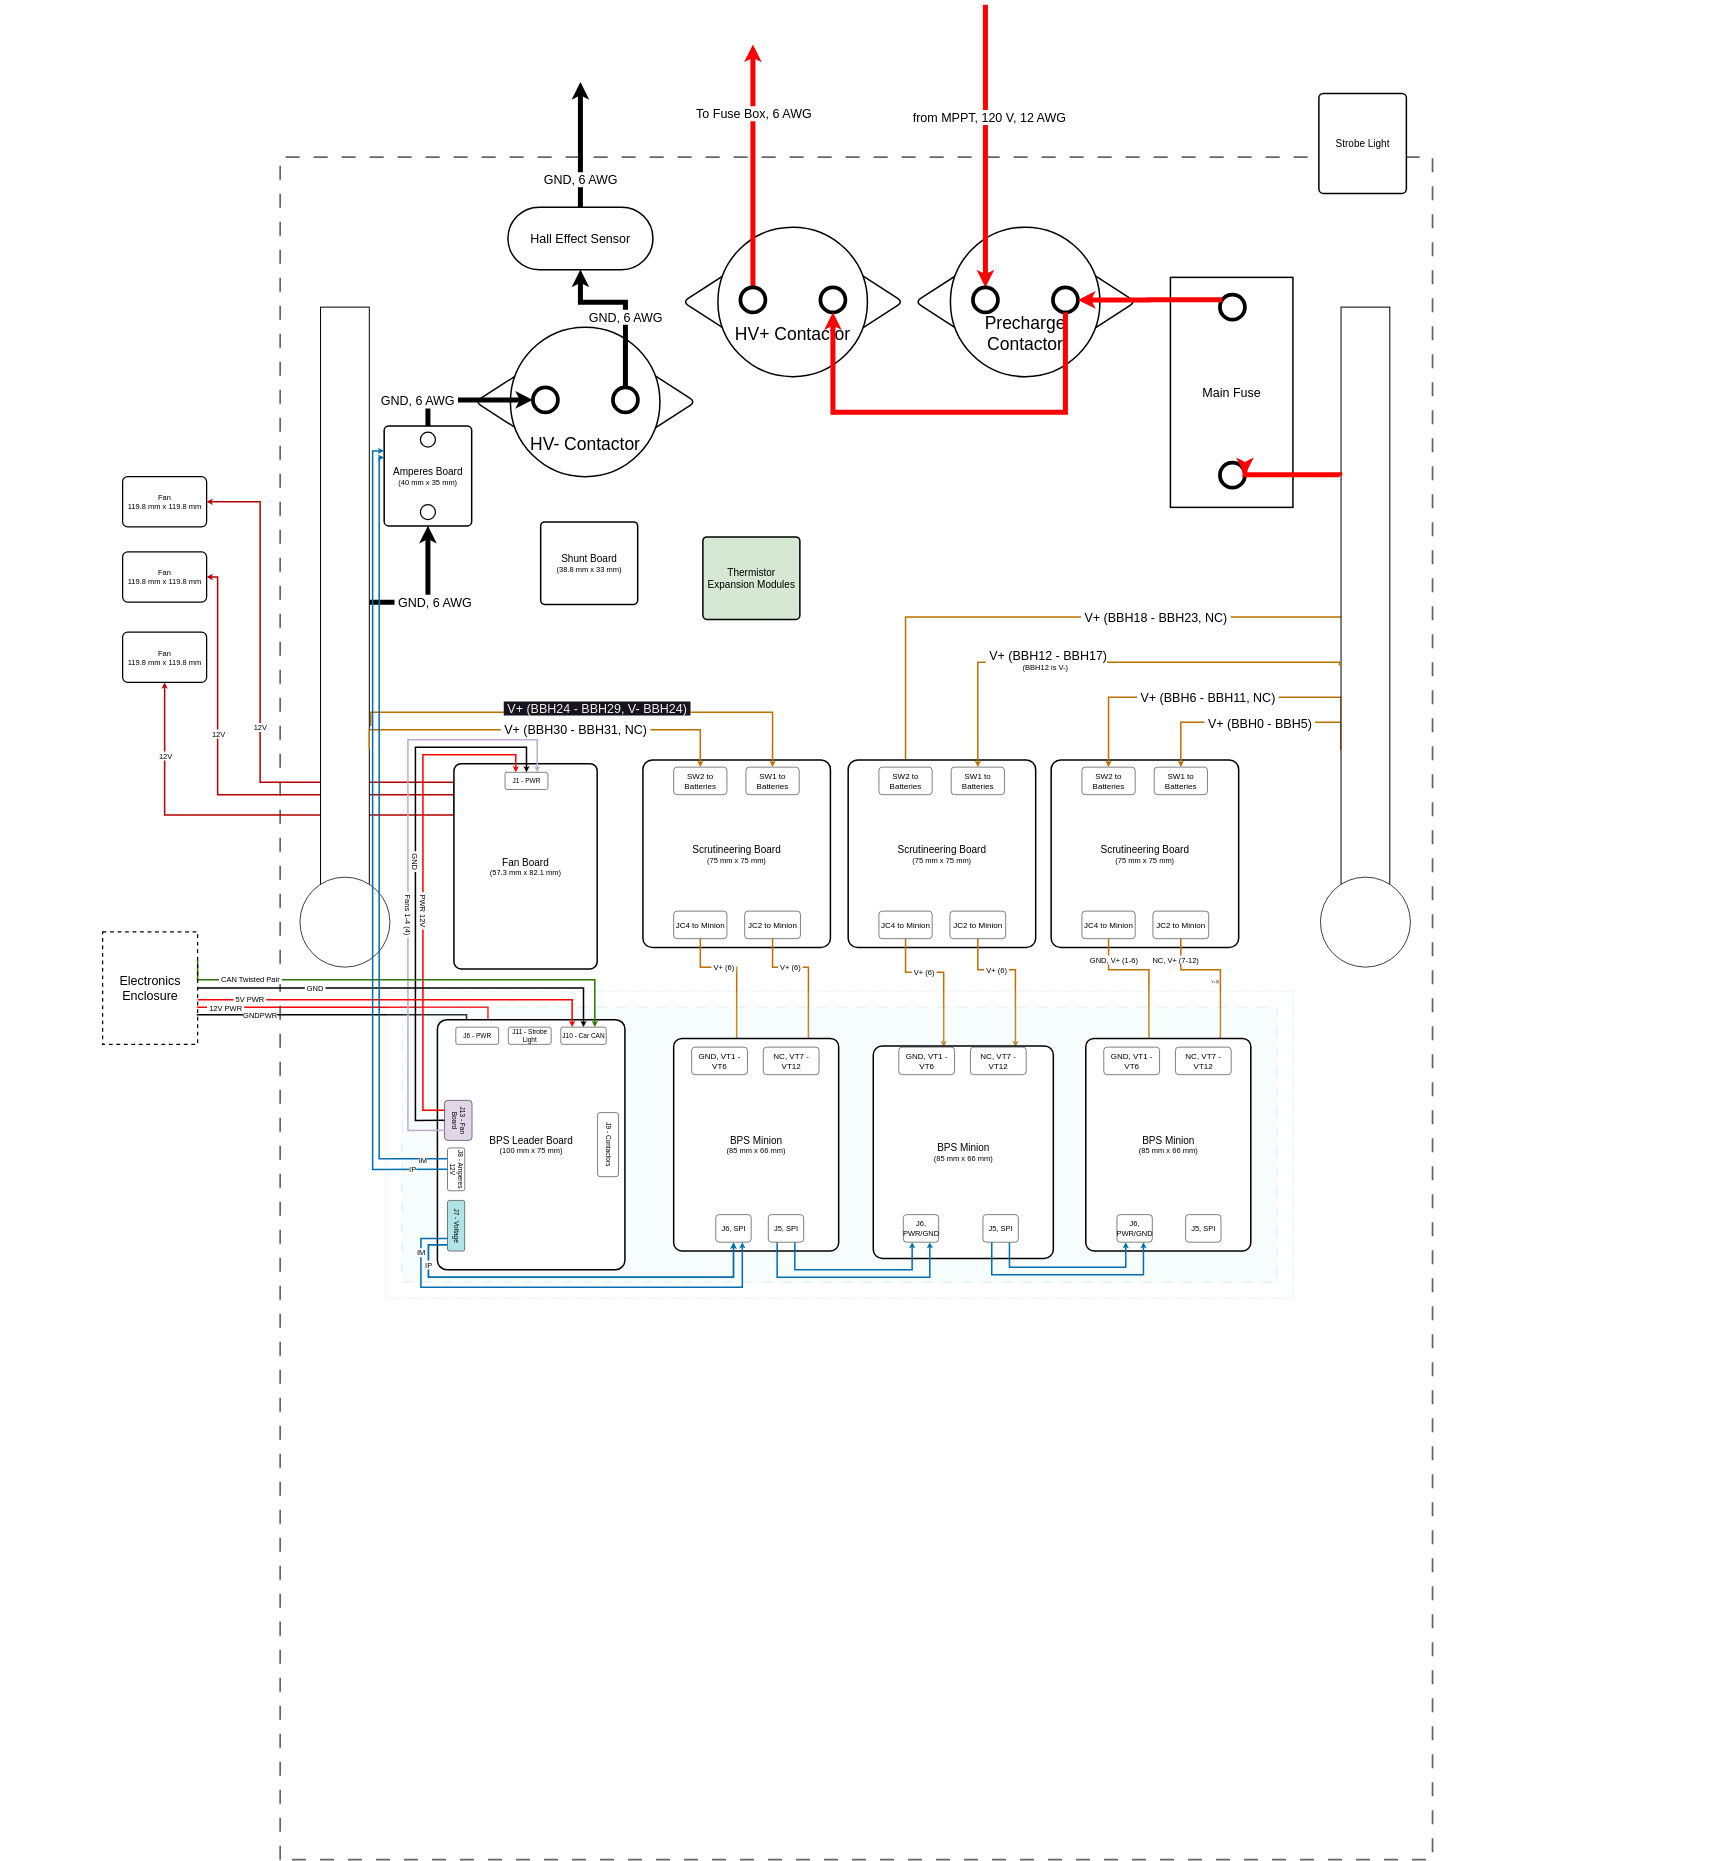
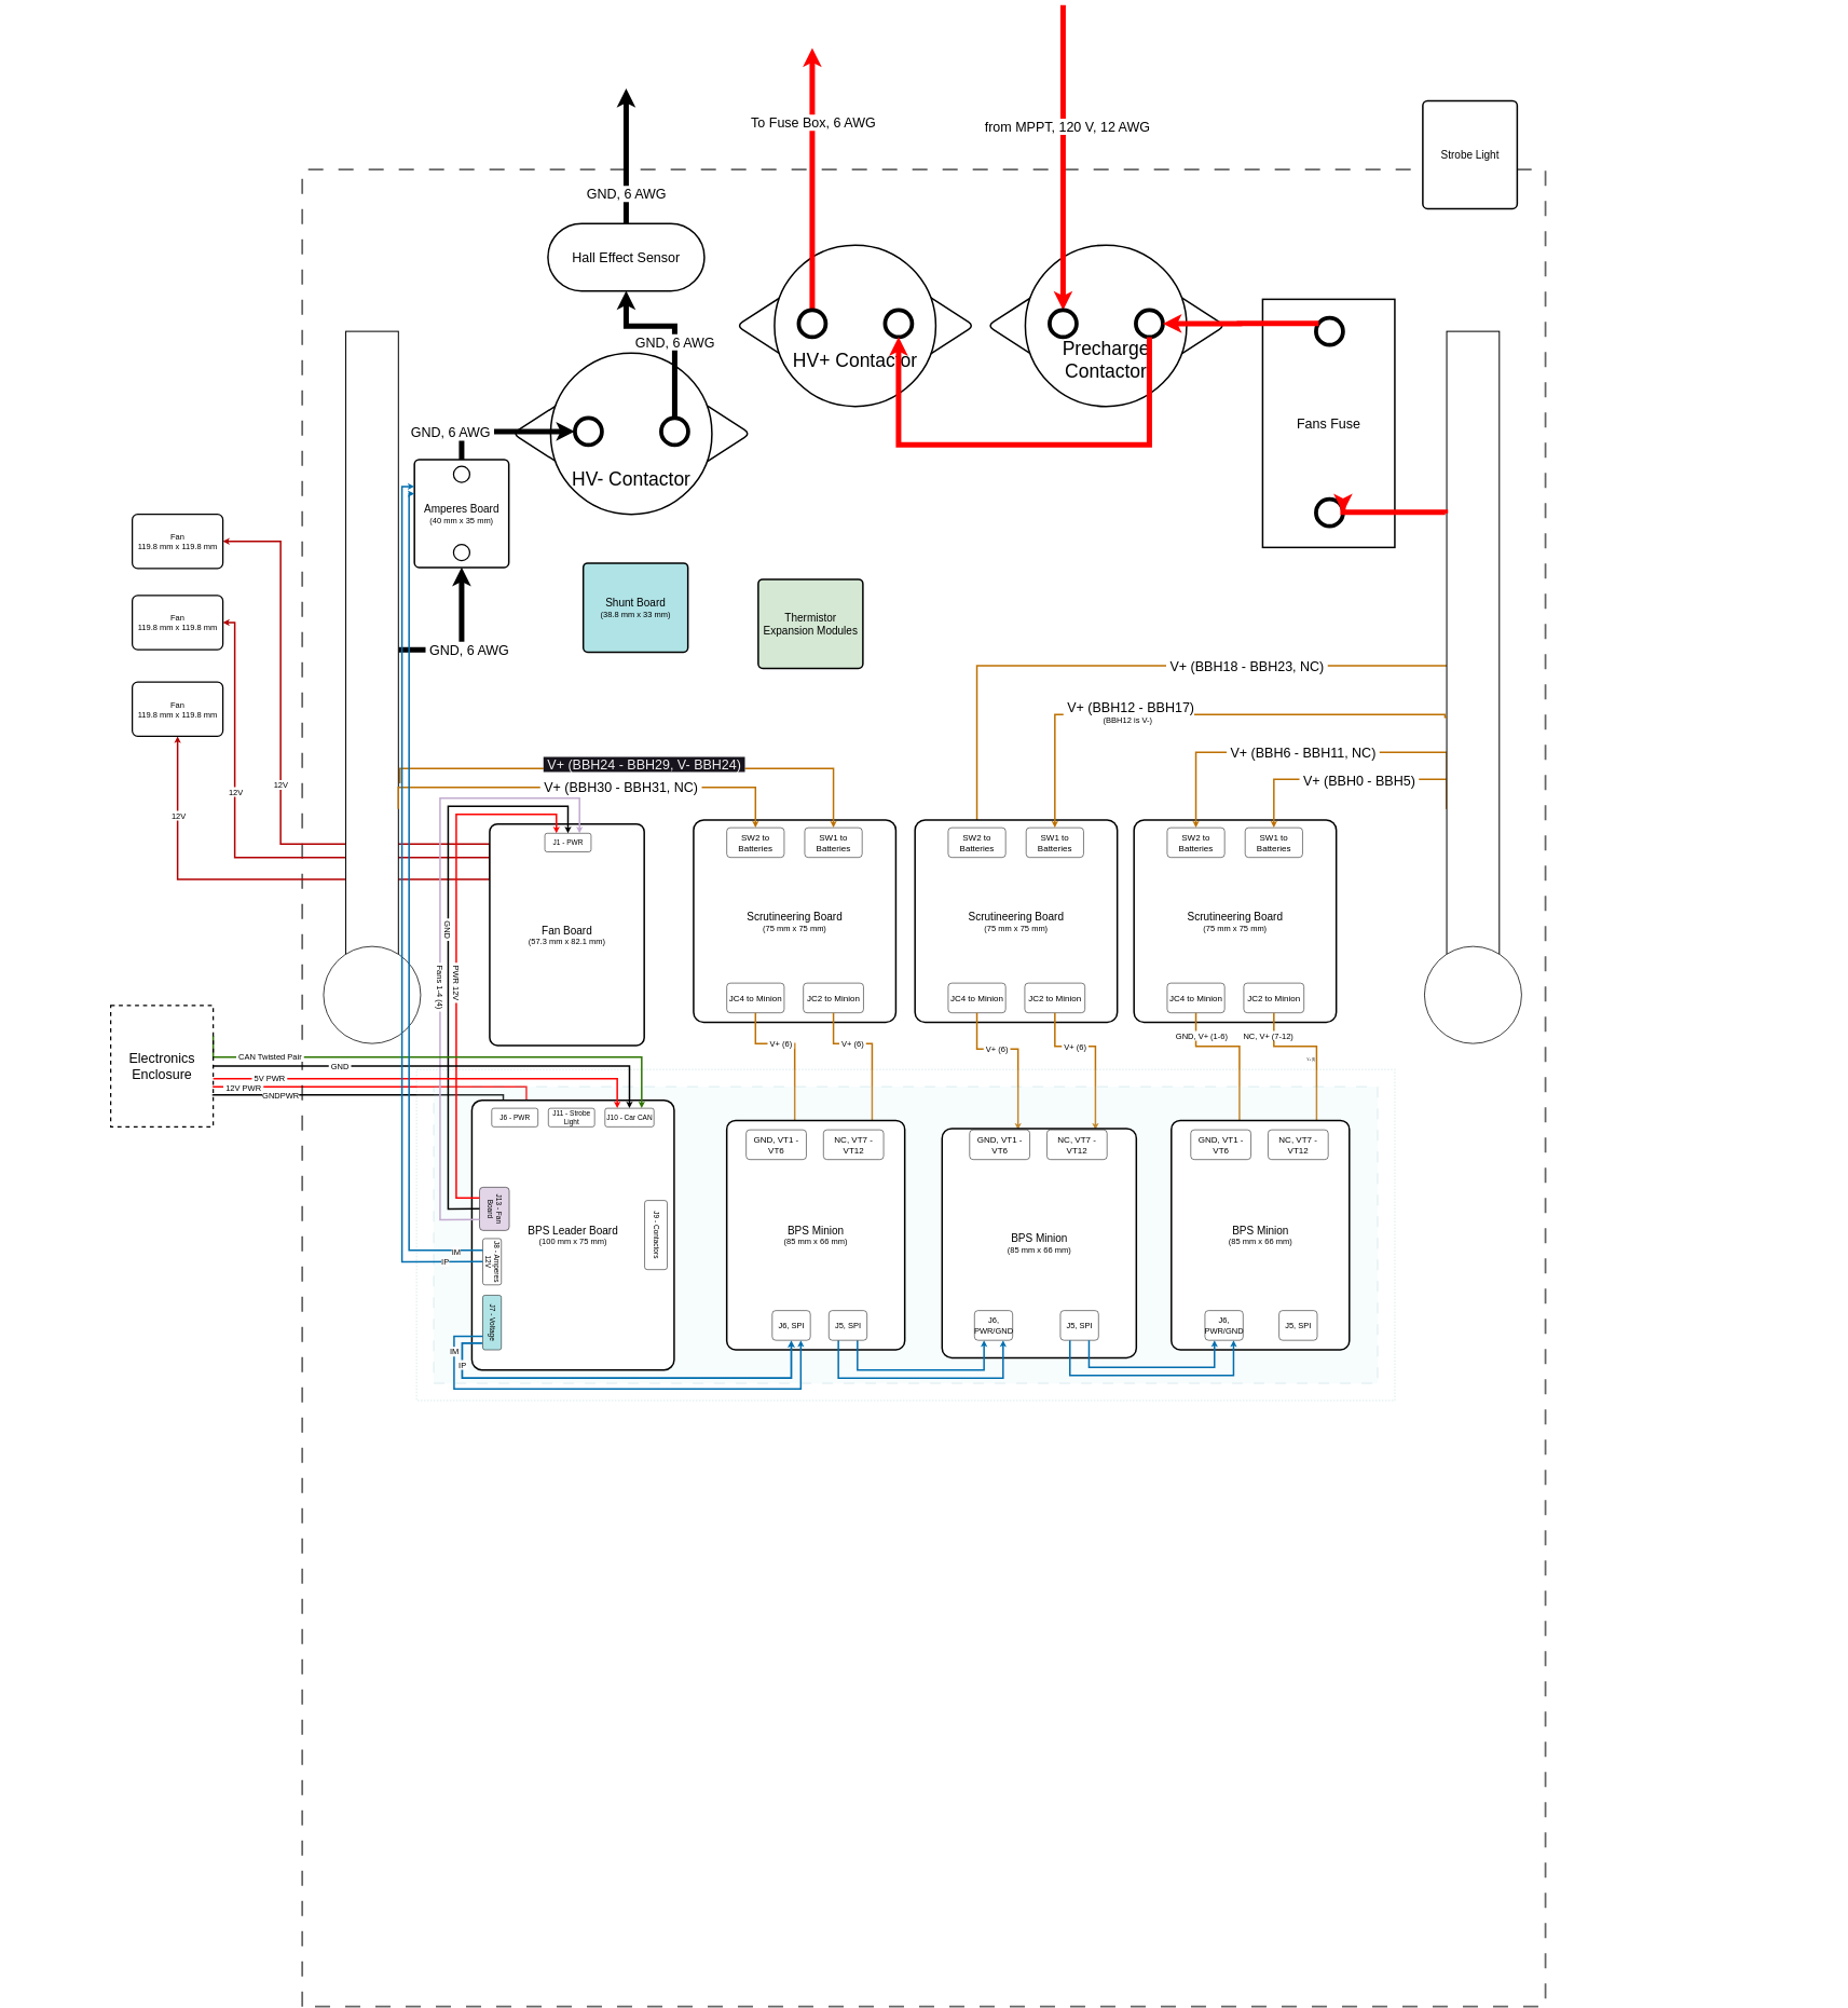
- <mxCell id="59" value="&lt;font style=&quot;font-size: 50px;&quot;&gt;Main Fuse&lt;/font&gt;" style="rounded=0;whiteSpace=wrap;html=1;strokeWidth=6;" parent="58" vertex="1"><mxGeometry y="1" width="490" height="920" as="geometry" /></mxCell>
+ <mxCell id="59" value="&lt;font style=&quot;font-size: 50px;&quot;&gt;Fans Fuse&lt;/font&gt;" style="rounded=0;whiteSpace=wrap;html=1;strokeWidth=6;" parent="58" vertex="1"><mxGeometry y="1" width="490" height="920" as="geometry" /></mxCell>
- <mxCell id="7" value="&lt;font style=&quot;&quot;&gt;&lt;span style=&quot;font-size: 40px;&quot;&gt;Shunt Board&lt;br&gt;&lt;/span&gt;&lt;font style=&quot;font-size: 30px;&quot;&gt;(38.8 mm x 33 mm)&lt;/font&gt;&lt;br&gt;&lt;/font&gt;" style="rounded=1;whiteSpace=wrap;html=1;rotation=90;horizontal=0;arcSize=5;strokeWidth=6;movable=1;resizable=1;rotatable=1;deletable=1;editable=1;locked=0;connectable=1;container=1;" parent="1" vertex="1"><mxGeometry x="2191.2" y="1750" width="330" height="388" as="geometry" /></mxCell>
+ <mxCell id="7" value="&lt;font style=&quot;&quot;&gt;&lt;span style=&quot;font-size: 40px;&quot;&gt;Shunt Board&lt;br&gt;&lt;/span&gt;&lt;font style=&quot;font-size: 30px;&quot;&gt;(38.8 mm x 33 mm)&lt;/font&gt;&lt;br&gt;&lt;/font&gt;" style="rounded=1;whiteSpace=wrap;html=1;rotation=90;horizontal=0;arcSize=5;strokeWidth=6;movable=1;resizable=1;rotatable=1;deletable=1;editable=1;locked=0;connectable=1;container=1;fillColor=#b0e3e6;" parent="1" vertex="1"><mxGeometry x="2191.2" y="1750" width="330" height="388" as="geometry" /></mxCell>
